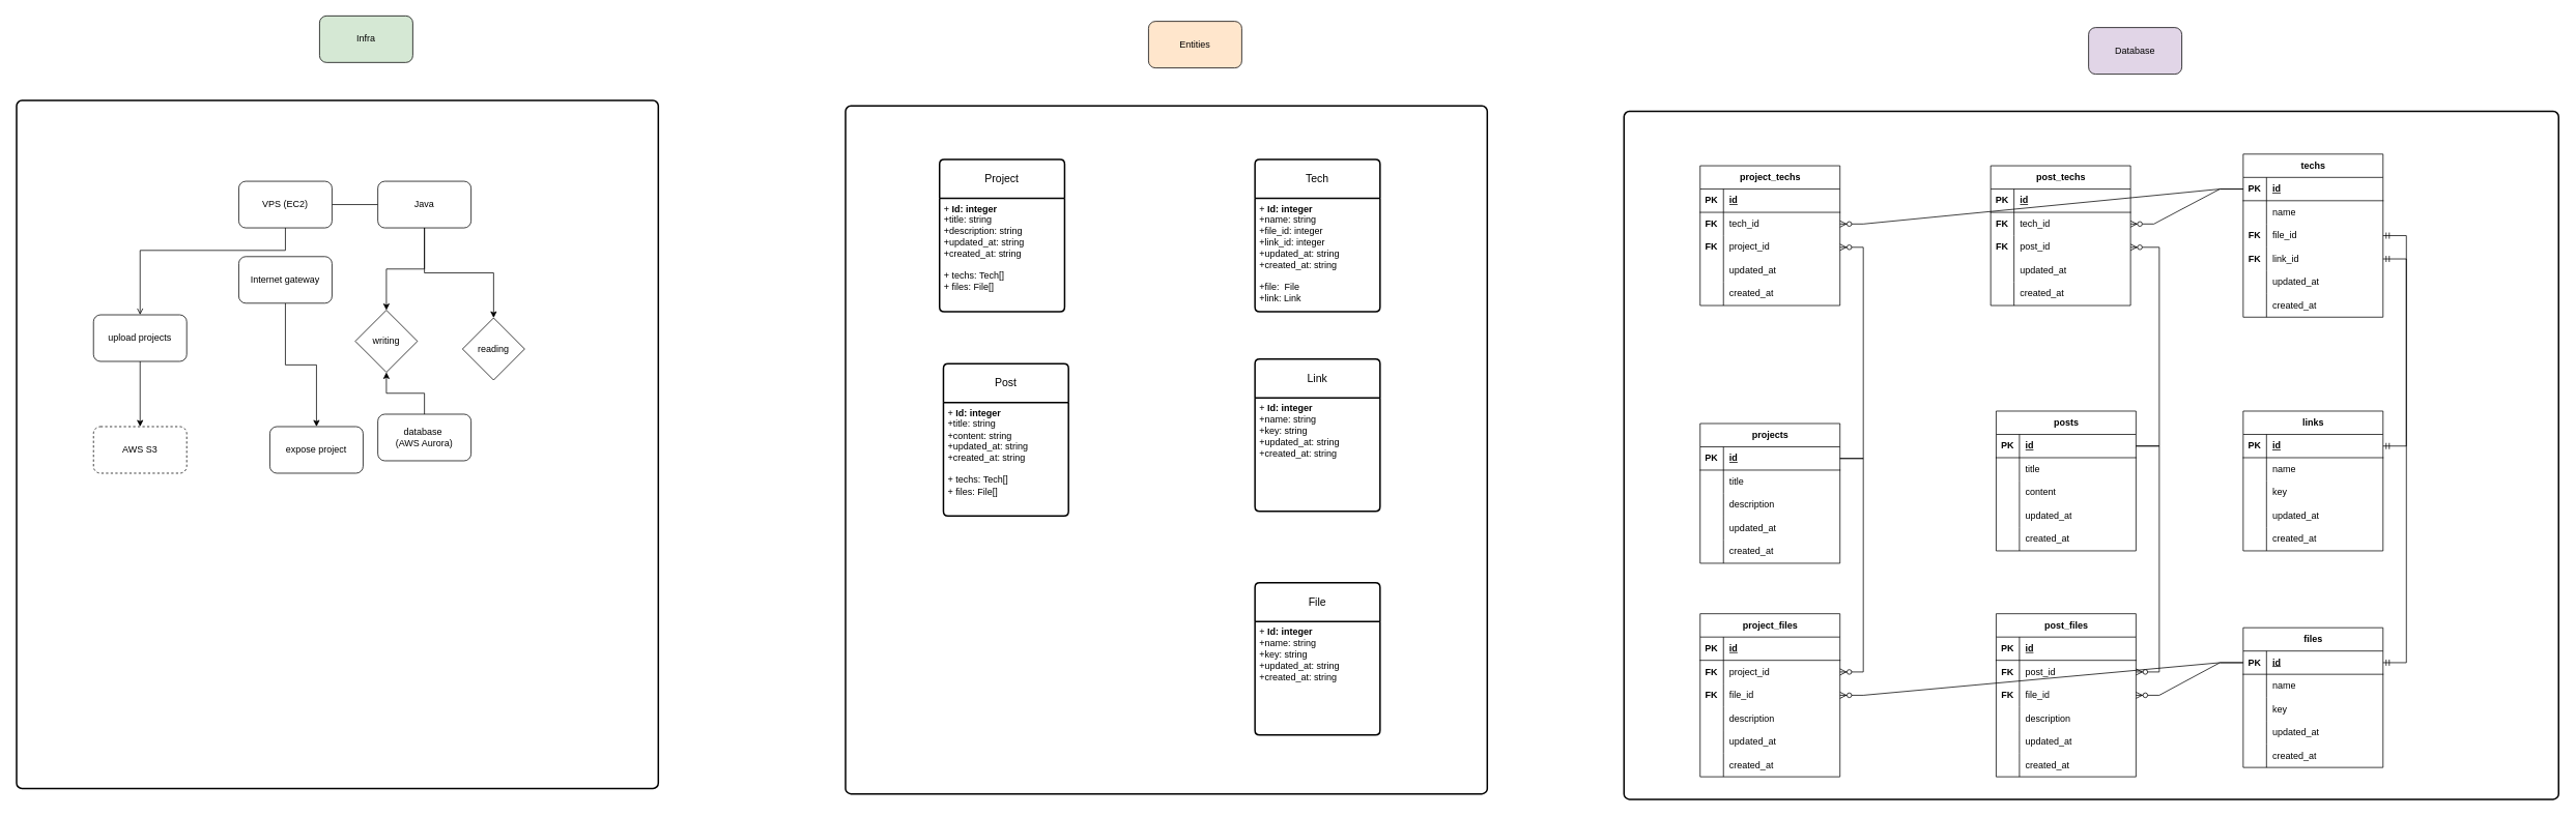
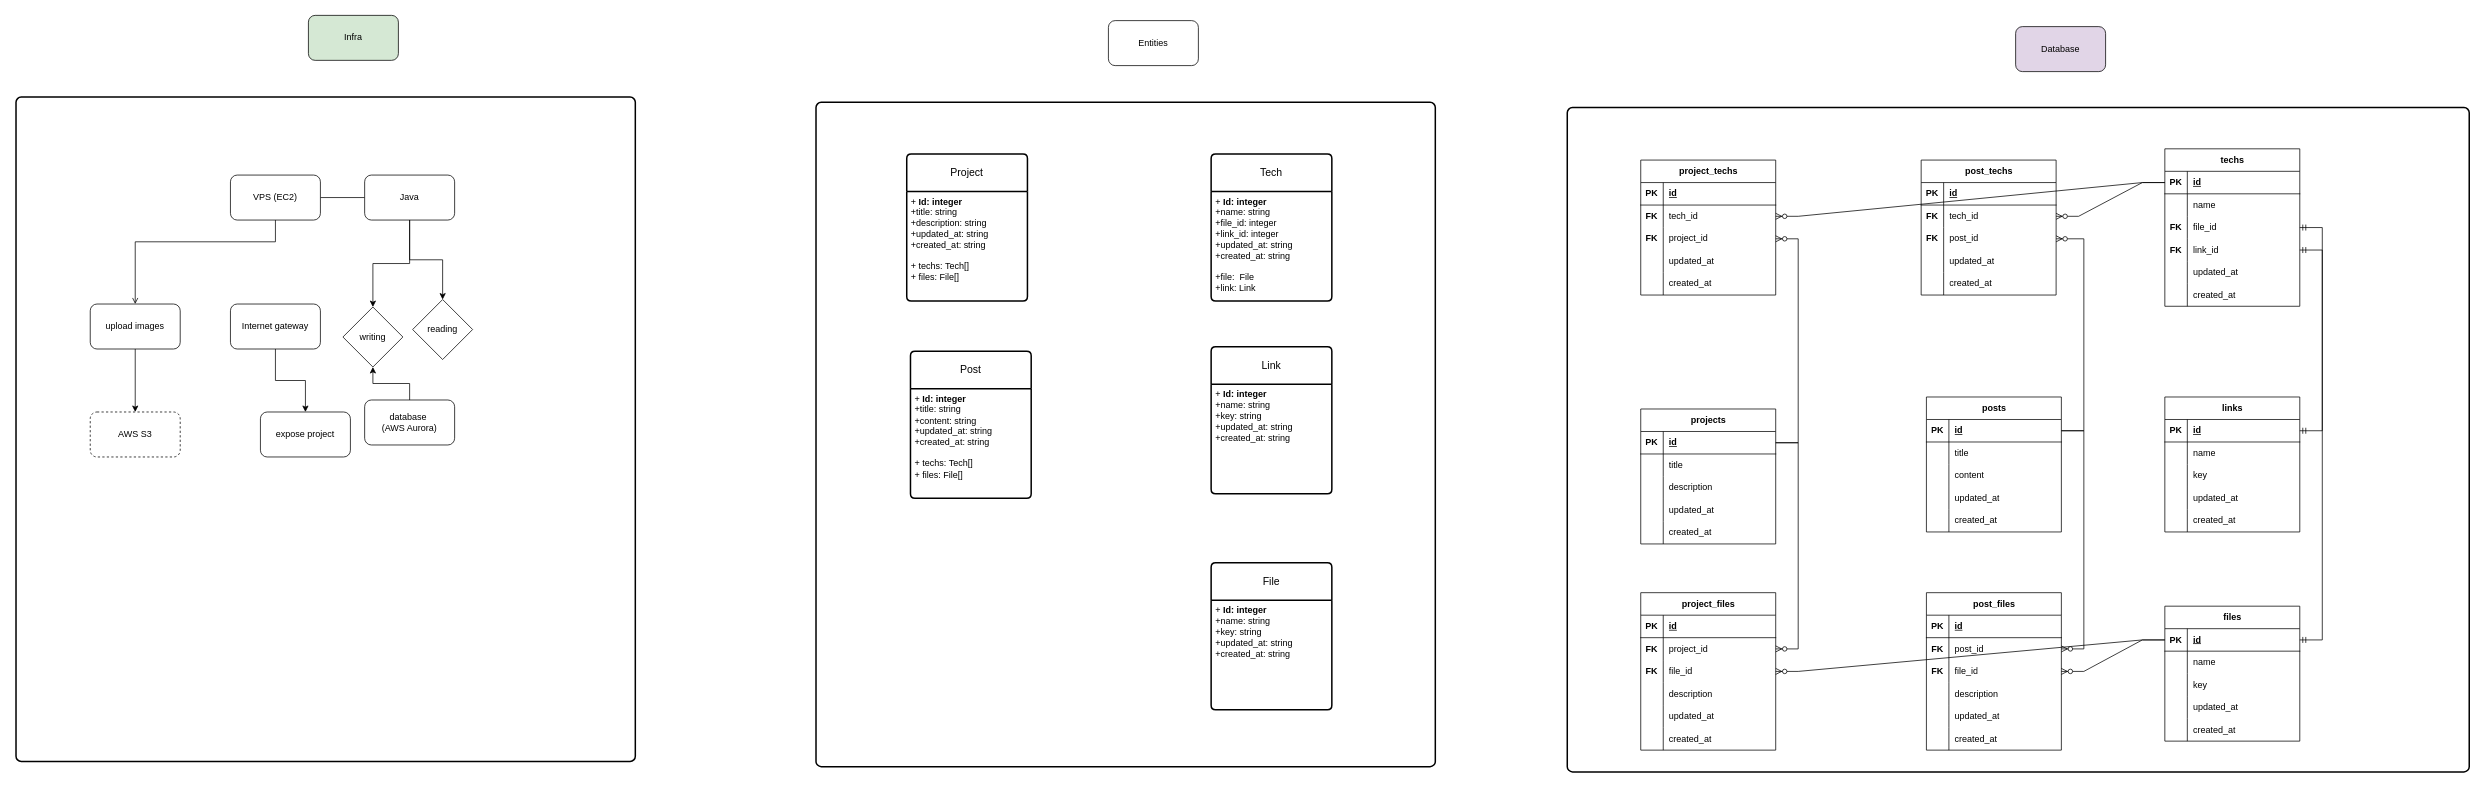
- <mxCell id="170" value="Entities" style="rounded=1;whiteSpace=wrap;html=1;fillColor=#ffe6cc;" vertex="1" parent="1"><mxGeometry x="1477" y="27" width="120" height="60" as="geometry" /></mxCell>
+ <mxCell id="170" value="Entities" style="rounded=1;whiteSpace=wrap;html=1;" vertex="1" parent="1"><mxGeometry x="1477" y="27" width="120" height="60" as="geometry" /></mxCell>
- <mxCell id="192" value="Internet gateway" style="rounded=1;whiteSpace=wrap;html=1;" vertex="1" parent="1"><mxGeometry x="306" y="330" width="120" height="60" as="geometry" /></mxCell>
+ <mxCell id="192" value="Internet gateway" style="rounded=1;whiteSpace=wrap;html=1;" vertex="1" parent="1"><mxGeometry x="306" y="405" width="120" height="60" as="geometry" /></mxCell>
- <mxCell id="195" value="upload projects" style="rounded=1;whiteSpace=wrap;html=1;" vertex="1" parent="1"><mxGeometry x="119" y="405" width="120" height="60" as="geometry" /></mxCell>
+ <mxCell id="195" value="upload images" style="rounded=1;whiteSpace=wrap;html=1;" vertex="1" parent="1"><mxGeometry x="119" y="405" width="120" height="60" as="geometry" /></mxCell>
- <mxCell id="187" value="writing" style="rhombus;whiteSpace=wrap;html=1;" vertex="1" parent="1"><mxGeometry x="456" y="399" width="80" height="80" as="geometry" /></mxCell>
+ <mxCell id="187" value="writing" style="rhombus;whiteSpace=wrap;html=1;" vertex="1" parent="1"><mxGeometry x="456" y="409" width="80" height="80" as="geometry" /></mxCell>
- <mxCell id="188" value="reading" style="rhombus;whiteSpace=wrap;html=1;" vertex="1" parent="1"><mxGeometry x="594" y="409" width="80" height="80" as="geometry" /></mxCell>
+ <mxCell id="188" value="reading" style="rhombus;whiteSpace=wrap;html=1;" vertex="1" parent="1"><mxGeometry x="549" y="399" width="80" height="80" as="geometry" /></mxCell>
